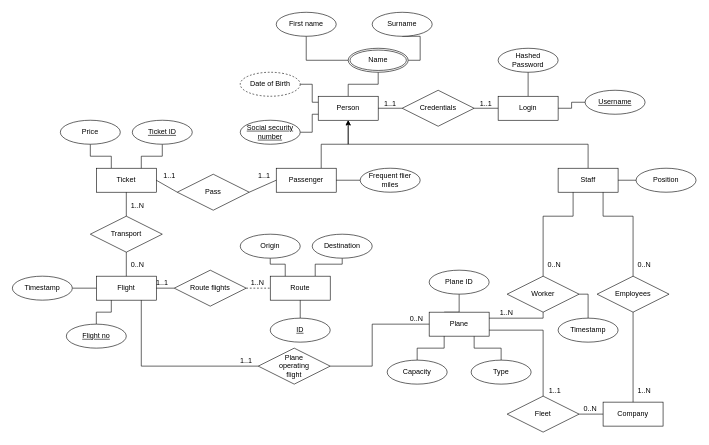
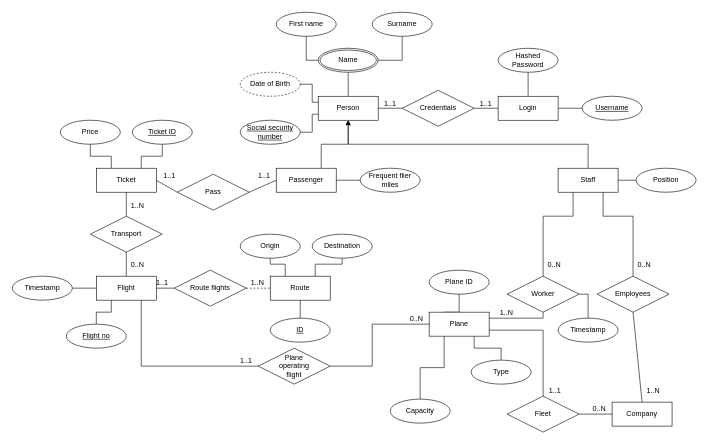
- <mxCell id="18" value="Name" style="ellipse;shape=doubleEllipse;margin=3;whiteSpace=wrap;html=1;align=center;" vertex="1" parent="1"><mxGeometry x="580" y="80" width="100" height="40" as="geometry" /></mxCell>
+ <mxCell id="18" value="Name" style="ellipse;shape=doubleEllipse;margin=3;whiteSpace=wrap;html=1;align=center;" vertex="1" parent="1"><mxGeometry x="530" y="80" width="100" height="40" as="geometry" /></mxCell>
- <mxCell id="54" value="Username" style="ellipse;whiteSpace=wrap;html=1;align=center;fontStyle=4;" vertex="1" parent="1"><mxGeometry x="975" y="150" width="100" height="40" as="geometry" /></mxCell>
+ <mxCell id="54" value="Username" style="ellipse;whiteSpace=wrap;html=1;align=center;fontStyle=4;" vertex="1" parent="1"><mxGeometry x="970" y="160" width="100" height="40" as="geometry" /></mxCell>
- <mxCell id="65" value="Capacity" style="ellipse;whiteSpace=wrap;html=1;align=center;" vertex="1" parent="1"><mxGeometry x="645" y="600" width="100" height="40" as="geometry" /></mxCell>
+ <mxCell id="65" value="Capacity" style="ellipse;whiteSpace=wrap;html=1;align=center;" vertex="1" parent="1"><mxGeometry x="650" y="665" width="100" height="40" as="geometry" /></mxCell>
- <mxCell id="45" value="Company" style="whiteSpace=wrap;html=1;align=center;" vertex="1" parent="1"><mxGeometry x="1005" y="670" width="100" height="40" as="geometry" /></mxCell>
+ <mxCell id="45" value="Company" style="whiteSpace=wrap;html=1;align=center;" vertex="1" parent="1"><mxGeometry x="1020" y="670" width="100" height="40" as="geometry" /></mxCell>
